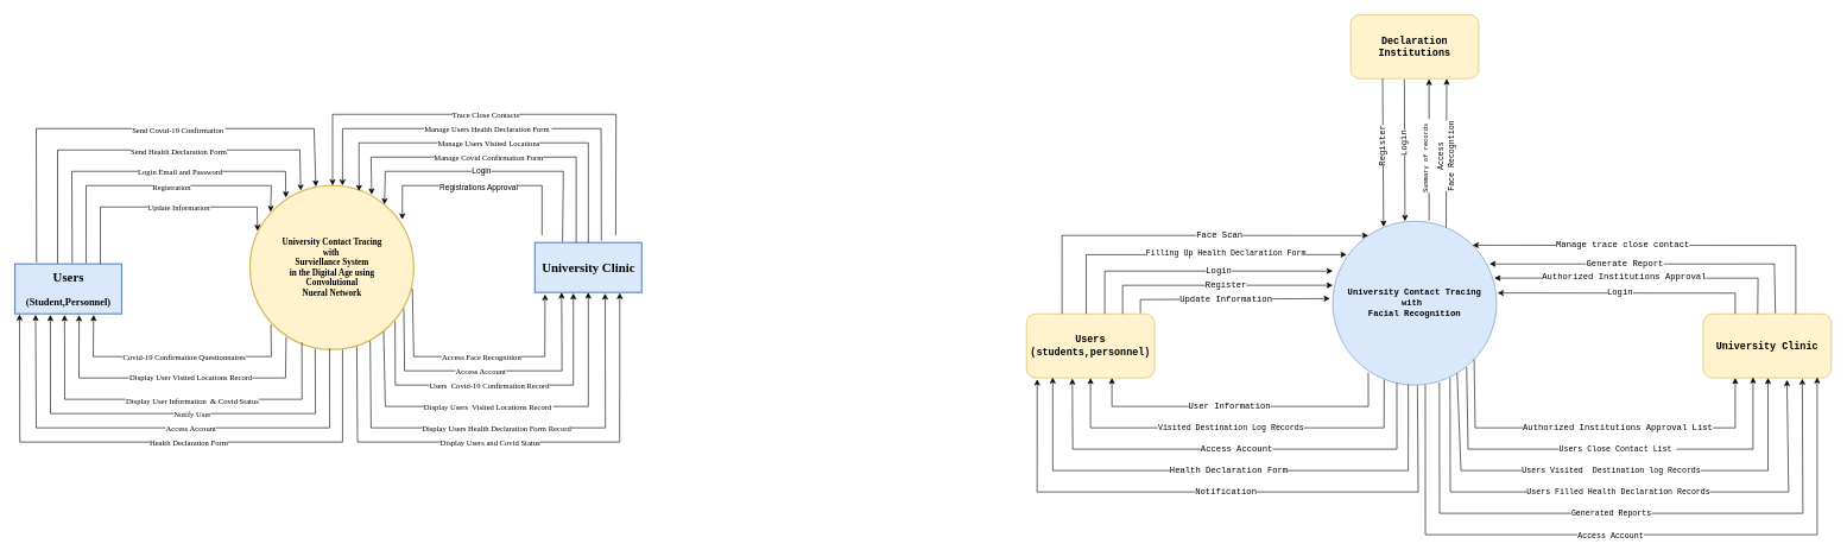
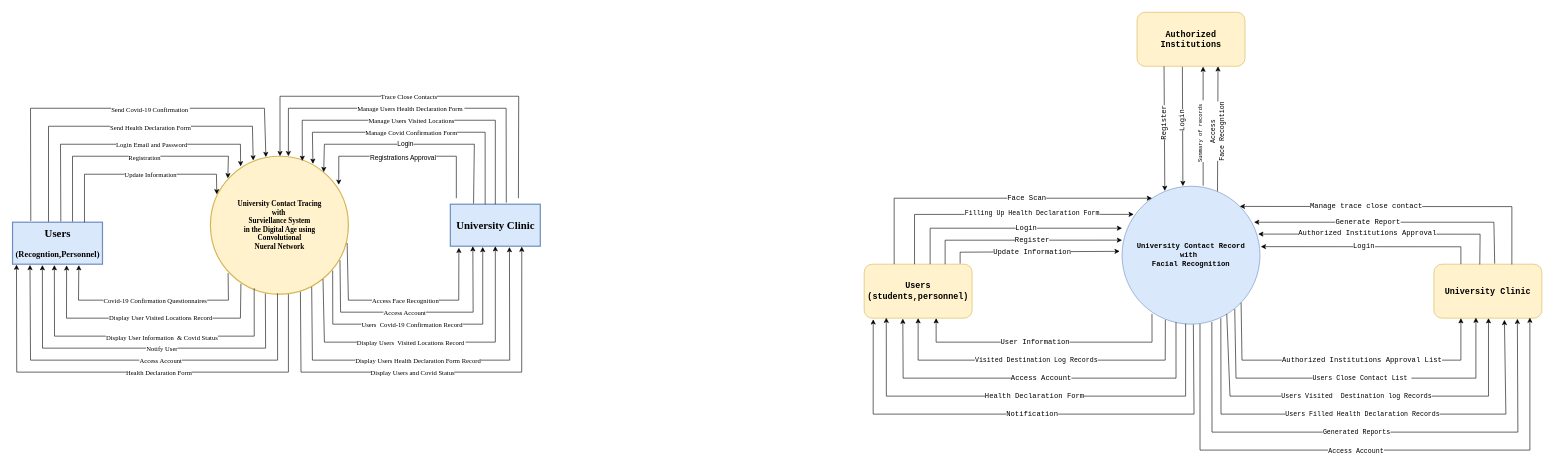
- <mxCell id="52" value="&lt;h3&gt;&lt;font face=&quot;Courier New&quot;&gt;Declaration Institutions&lt;/font&gt;&lt;/h3&gt;" style="rounded=1;whiteSpace=wrap;html=1;fontFamily=Comic Sans MS;fillColor=#fff2cc;strokeColor=#d6b656;" parent="1" vertex="1"><mxGeometry x="1895" y="20" width="180" height="90" as="geometry" /></mxCell>
+ <mxCell id="52" value="&lt;h3&gt;&lt;font face=&quot;Courier New&quot;&gt;Authorized Institutions&lt;/font&gt;&lt;/h3&gt;" style="rounded=1;whiteSpace=wrap;html=1;fontFamily=Comic Sans MS;fillColor=#fff2cc;strokeColor=#d6b656;" parent="1" vertex="1"><mxGeometry x="1895" y="20" width="180" height="90" as="geometry" /></mxCell>
- <mxCell id="21" value="&lt;h2&gt;&lt;font face=&quot;Comic Sans MS&quot;&gt;Users&lt;/font&gt;&lt;/h2&gt;&lt;h3&gt;&lt;font face=&quot;Comic Sans MS&quot;&gt;(Student,Personnel)&lt;/font&gt;&lt;/h3&gt;" style="html=1;dashed=0;whitespace=wrap;strokeWidth=2;fillColor=#dae8fc;strokeColor=#6c8ebf;" parent="1" vertex="1"><mxGeometry x="20" y="370" width="150" height="70" as="geometry" /></mxCell>
+ <mxCell id="21" value="&lt;h2&gt;&lt;font face=&quot;Comic Sans MS&quot;&gt;Users&lt;/font&gt;&lt;/h2&gt;&lt;h3&gt;&lt;font face=&quot;Comic Sans MS&quot;&gt;(Recogntion,Personnel)&lt;/font&gt;&lt;/h3&gt;" style="html=1;dashed=0;whitespace=wrap;strokeWidth=2;fillColor=#dae8fc;strokeColor=#6c8ebf;" parent="1" vertex="1"><mxGeometry x="20" y="370" width="150" height="70" as="geometry" /></mxCell>
- <mxCell id="50" value="&lt;h4 style=&quot;&quot;&gt;&lt;font style=&quot;font-size: 12px;&quot; face=&quot;Courier New&quot;&gt;&lt;b style=&quot;&quot;&gt;University Contact Tracing&lt;br&gt;&lt;/b&gt;&lt;/font&gt;&lt;font style=&quot;font-size: 12px;&quot; face=&quot;Courier New&quot;&gt;&lt;b style=&quot;&quot;&gt;with&amp;nbsp;&lt;br&gt;&lt;/b&gt;&lt;/font&gt;&lt;font face=&quot;Courier New&quot;&gt;Facial Recognition&lt;/font&gt;&lt;/h4&gt;" style="ellipse;whiteSpace=wrap;html=1;aspect=fixed;fontFamily=Comic Sans MS;fillColor=#dae8fc;strokeColor=#6c8ebf;" parent="1" vertex="1"><mxGeometry x="1870" y="310" width="230" height="230" as="geometry" /></mxCell>
+ <mxCell id="50" value="&lt;h4 style=&quot;&quot;&gt;&lt;font style=&quot;font-size: 12px;&quot; face=&quot;Courier New&quot;&gt;&lt;b style=&quot;&quot;&gt;University Contact Record&lt;br&gt;&lt;/b&gt;&lt;/font&gt;&lt;font style=&quot;font-size: 12px;&quot; face=&quot;Courier New&quot;&gt;&lt;b style=&quot;&quot;&gt;with&amp;nbsp;&lt;br&gt;&lt;/b&gt;&lt;/font&gt;&lt;font face=&quot;Courier New&quot;&gt;Facial Recognition&lt;/font&gt;&lt;/h4&gt;" style="ellipse;whiteSpace=wrap;html=1;aspect=fixed;fontFamily=Comic Sans MS;fillColor=#dae8fc;strokeColor=#6c8ebf;" parent="1" vertex="1"><mxGeometry x="1870" y="310" width="230" height="230" as="geometry" /></mxCell>
